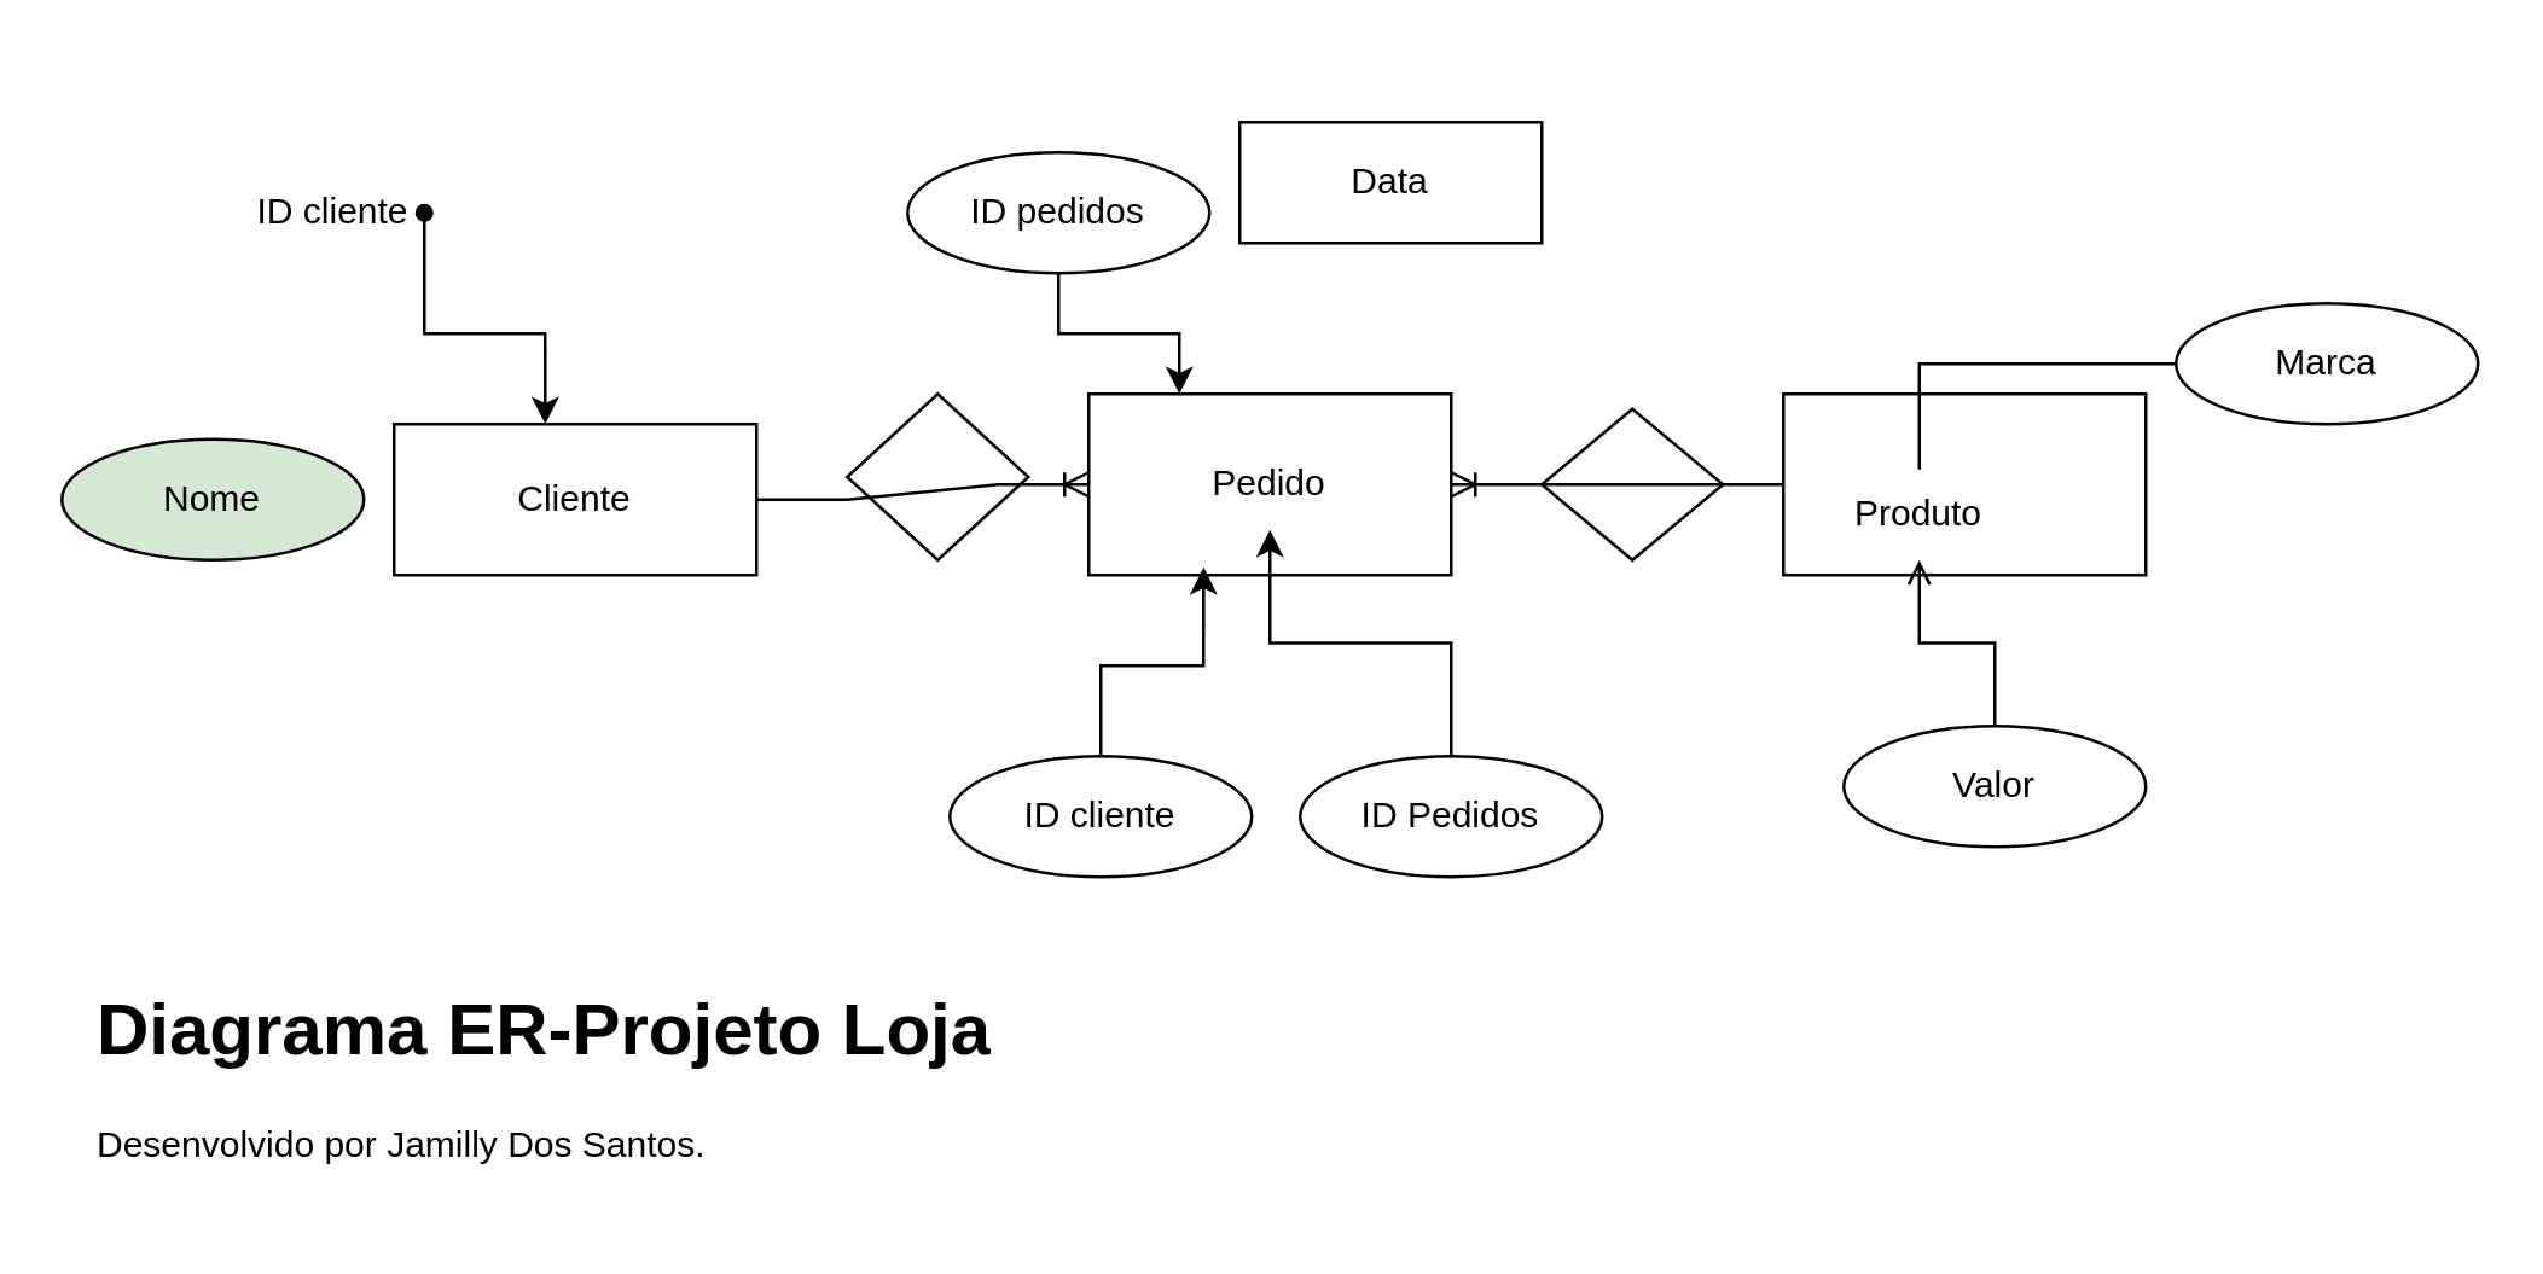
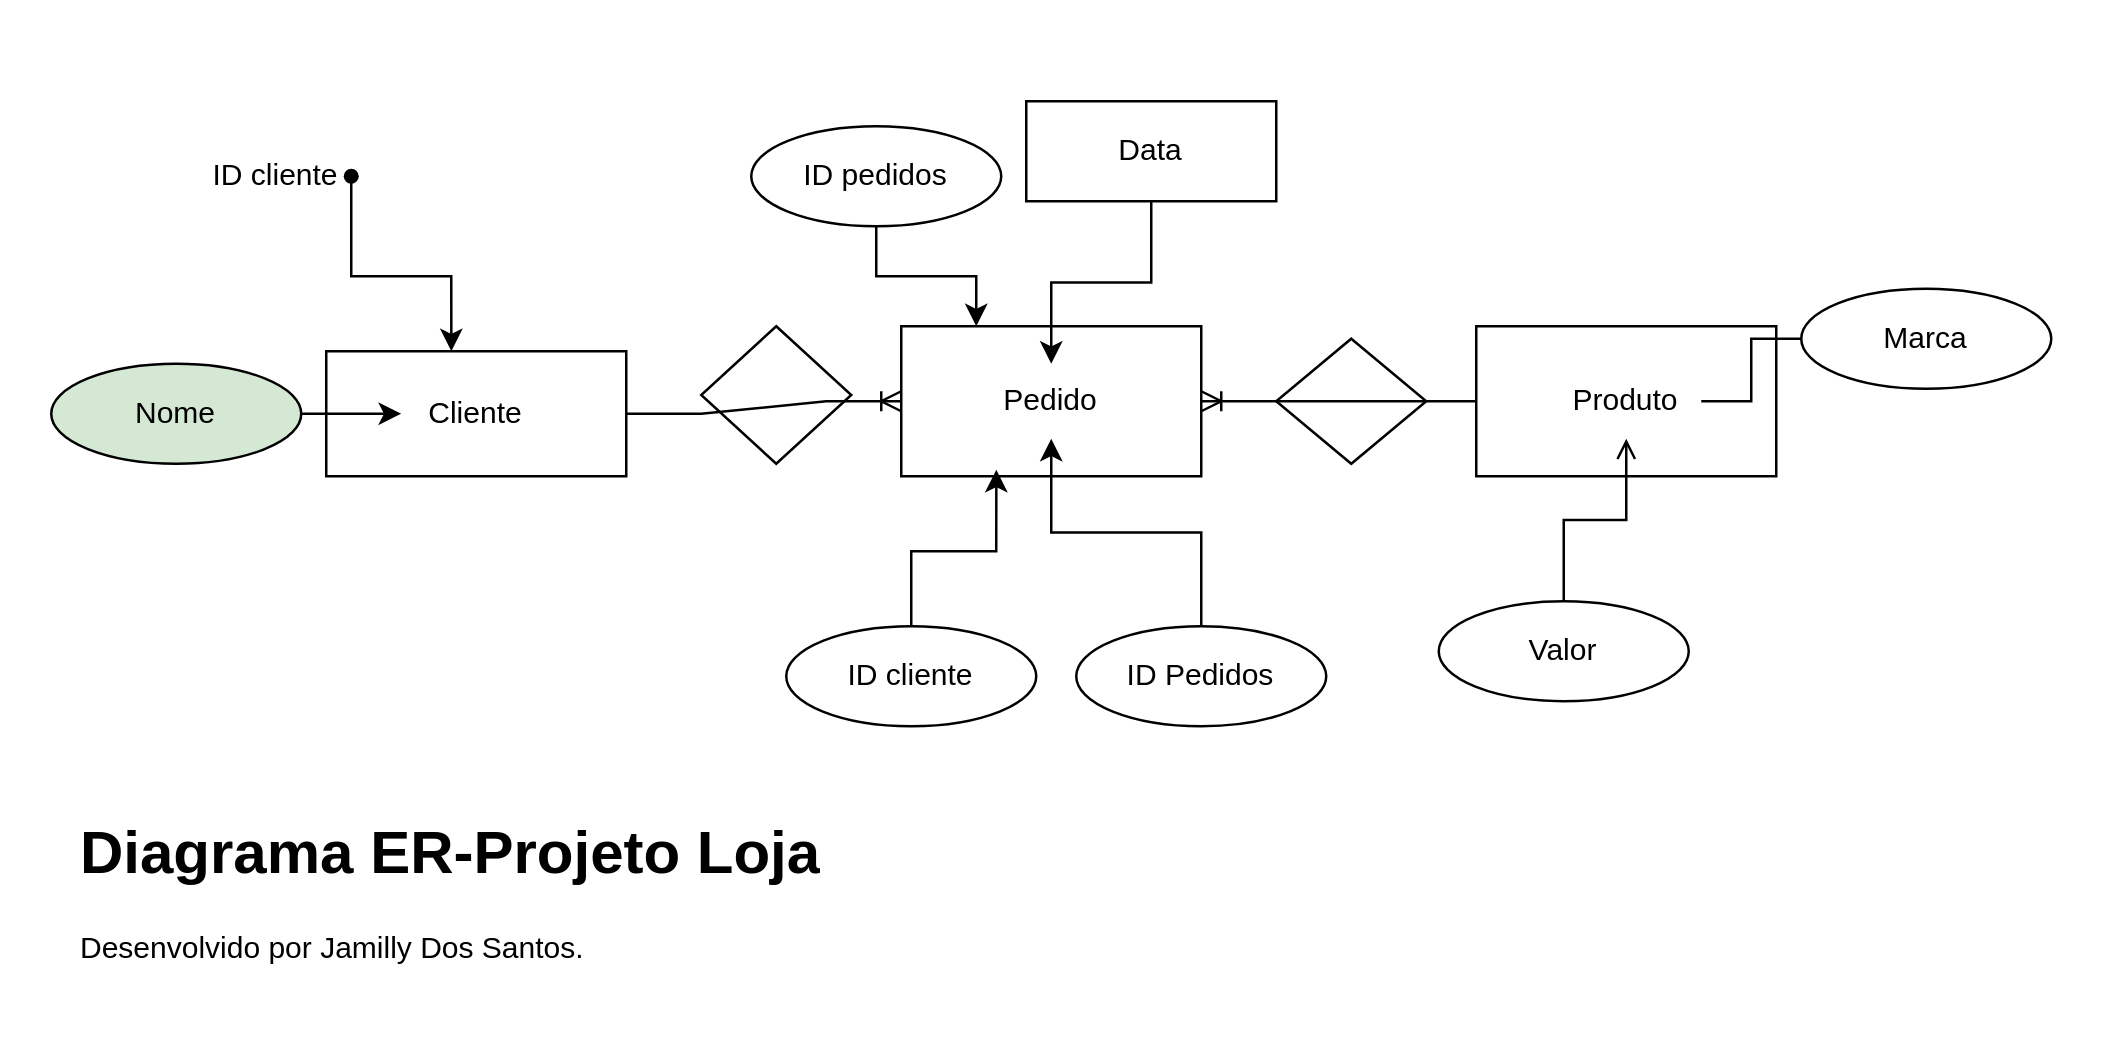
+ <mxCell id="18" value="" style="edgeStyle=orthogonalEdgeStyle;rounded=0;orthogonalLoop=1;jettySize=auto;html=1;" edge="1" parent="1" source="19" target="7"><mxGeometry relative="1" as="geometry" /></mxCell>
- <mxCell id="23" value="Marca" style="ellipse;whiteSpace=wrap;html=1;align=center;" vertex="1" parent="1"><mxGeometry x="720" y="100" width="100" height="40" as="geometry" /></mxCell>
+ <mxCell id="23" value="Marca" style="ellipse;whiteSpace=wrap;html=1;align=center;" vertex="1" parent="1"><mxGeometry x="720" y="115" width="100" height="40" as="geometry" /></mxCell>
+ <mxCell id="9" value="" style="edgeStyle=orthogonalEdgeStyle;rounded=0;orthogonalLoop=1;jettySize=auto;html=1;" edge="1" parent="1" source="10" target="6"><mxGeometry relative="1" as="geometry" /></mxCell>
- <mxCell id="8" value="Produto" style="text;html=1;align=center;verticalAlign=middle;whiteSpace=wrap;rounded=0;" vertex="1" parent="1"><mxGeometry x="605" y="155" width="60" height="30" as="geometry" /></mxCell>
+ <mxCell id="8" value="Produto" style="text;html=1;align=center;verticalAlign=middle;whiteSpace=wrap;rounded=0;" vertex="1" parent="1"><mxGeometry x="620" y="145" width="60" height="30" as="geometry" /></mxCell>
- <mxCell id="21" value="Valor" style="ellipse;whiteSpace=wrap;html=1;align=center;" vertex="1" parent="1"><mxGeometry x="610" y="240" width="100" height="40" as="geometry" /></mxCell>
+ <mxCell id="21" value="Valor" style="ellipse;whiteSpace=wrap;html=1;align=center;" vertex="1" parent="1"><mxGeometry x="575" y="240" width="100" height="40" as="geometry" /></mxCell>
